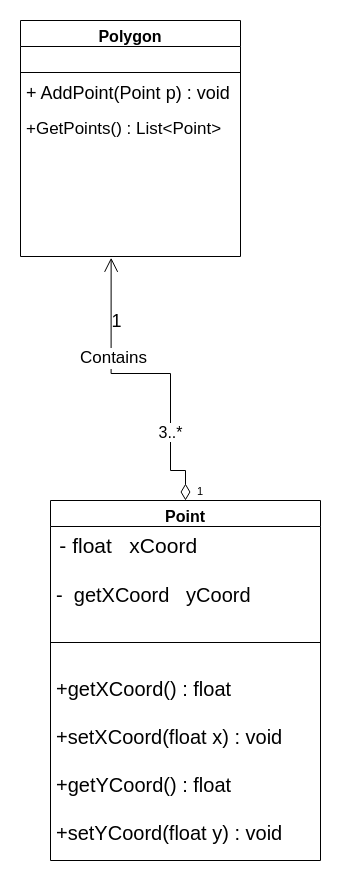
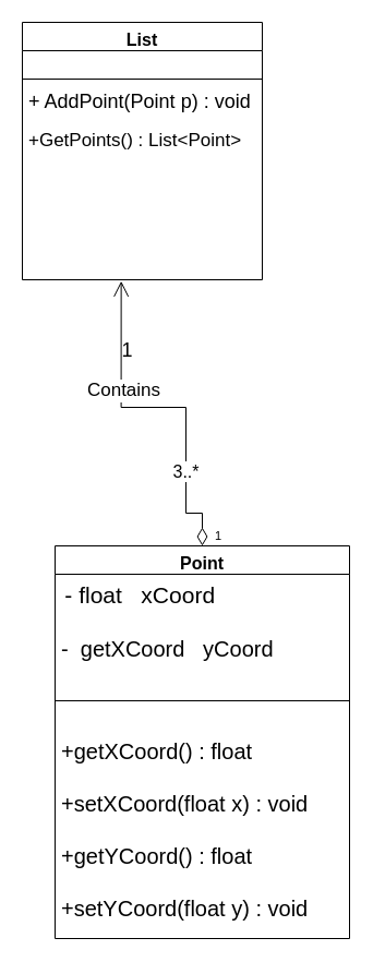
- <mxCell id="2" value="&lt;font style=&quot;font-size: 16px;&quot;&gt;Polygon&lt;/font&gt;" style="swimlane;fontStyle=1;align=center;verticalAlign=top;childLayout=stackLayout;horizontal=1;startSize=26;horizontalStack=0;resizeParent=1;resizeParentMax=0;resizeLast=0;collapsible=1;marginBottom=0;whiteSpace=wrap;html=1;" vertex="1" parent="1"><mxGeometry x="20" y="20" width="220" height="236" as="geometry" /></mxCell>
+ <mxCell id="2" value="&lt;font style=&quot;font-size: 16px;&quot;&gt;List&lt;/font&gt;" style="swimlane;fontStyle=1;align=center;verticalAlign=top;childLayout=stackLayout;horizontal=1;startSize=26;horizontalStack=0;resizeParent=1;resizeParentMax=0;resizeLast=0;collapsible=1;marginBottom=0;whiteSpace=wrap;html=1;" vertex="1" parent="1"><mxGeometry x="20" y="20" width="220" height="236" as="geometry" /></mxCell>
